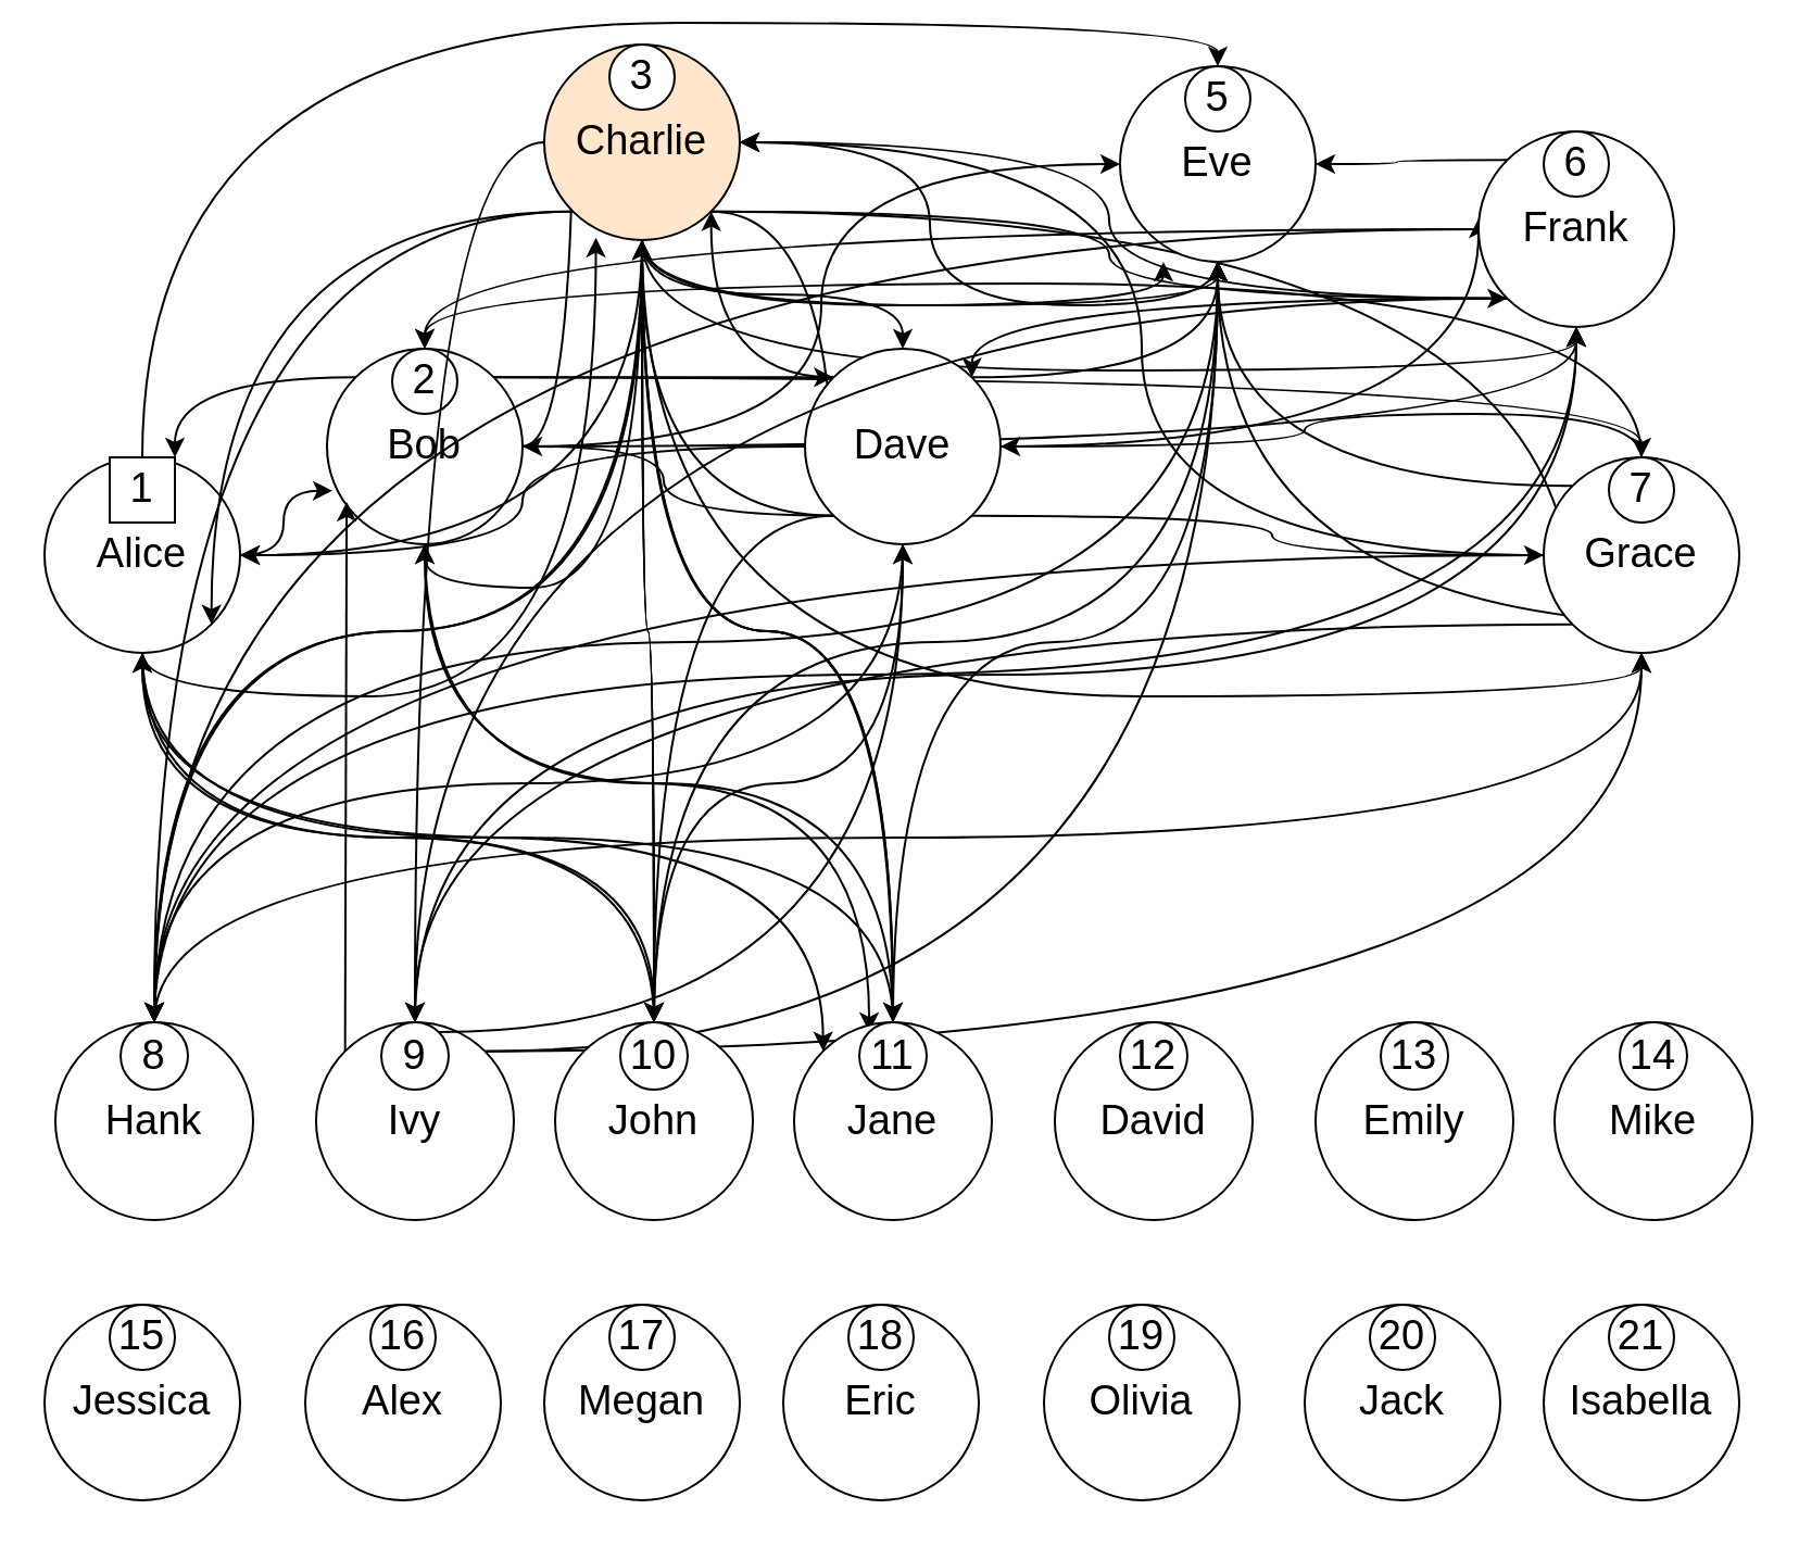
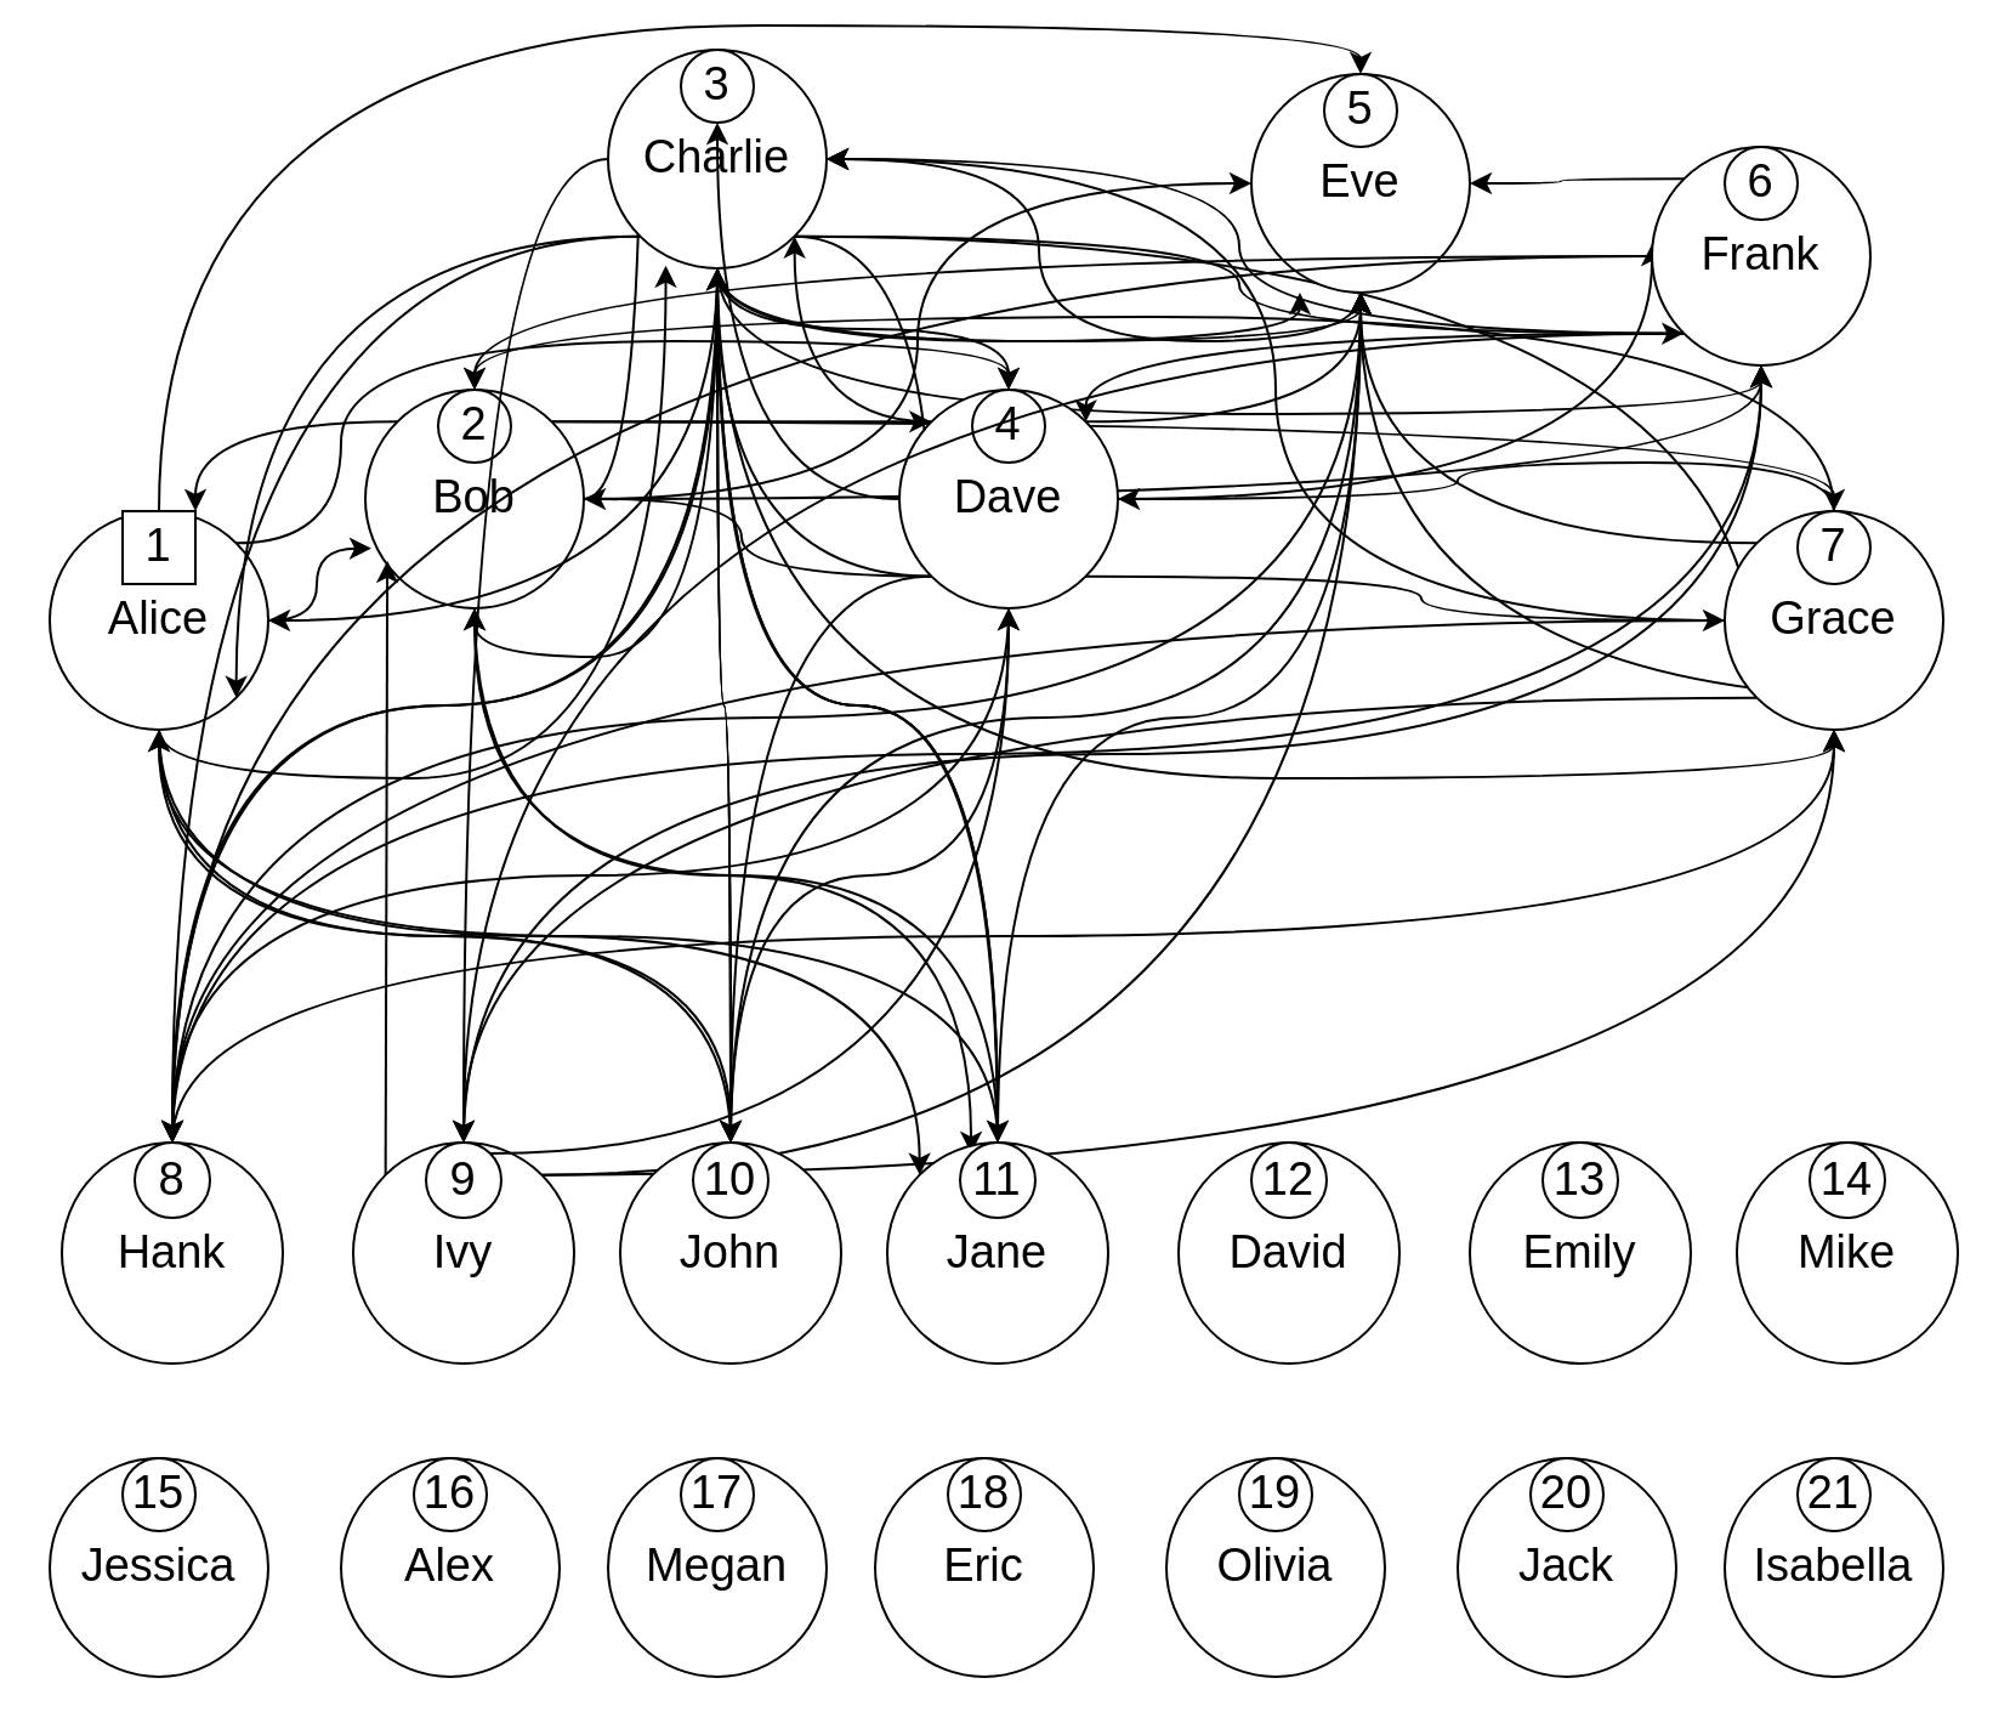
- <mxCell id="37" value="Charlie" style="ellipse;whiteSpace=wrap;html=1;aspect=fixed;fontSize=19;rounded=0;fillColor=#ffe6cc;" vertex="1" parent="1"><mxGeometry x="250" y="20" width="90" height="90" as="geometry" /></mxCell>
+ <mxCell id="37" value="Charlie" style="ellipse;whiteSpace=wrap;html=1;aspect=fixed;fontSize=19;rounded=0;" vertex="1" parent="1"><mxGeometry x="250" y="20" width="90" height="90" as="geometry" /></mxCell>
+ <mxCell id="6" style="edgeStyle=orthogonalEdgeStyle;curved=1;rounded=0;orthogonalLoop=1;jettySize=auto;html=1;exitX=1;exitY=0;exitDx=0;exitDy=0;entryX=0.5;entryY=0;entryDx=0;entryDy=0;" edge="1" parent="1" source="7" target="49"><mxGeometry relative="1" as="geometry"><Array as="points"><mxPoint x="140" y="223" /><mxPoint x="140" y="140" /><mxPoint x="415" y="140" /></Array></mxGeometry></mxCell>
+ <mxCell id="49" value="4" style="ellipse;whiteSpace=wrap;html=1;aspect=fixed;fontSize=19;rounded=0;" vertex="1" parent="1"><mxGeometry x="400" y="160" width="30" height="30" as="geometry" /></mxCell>
- <mxCell id="42" style="edgeStyle=orthogonalEdgeStyle;curved=1;rounded=0;orthogonalLoop=1;jettySize=auto;html=1;exitX=0;exitY=0.5;exitDx=0;exitDy=0;" edge="1" parent="1" source="48" target="7"><mxGeometry relative="1" as="geometry" /></mxCell>
+ <mxCell id="42" style="edgeStyle=orthogonalEdgeStyle;curved=1;rounded=0;orthogonalLoop=1;jettySize=auto;html=1;exitX=0;exitY=0.5;exitDx=0;exitDy=0;" edge="1" parent="1" source="48" target="38"><mxGeometry relative="1" as="geometry" /></mxCell>
